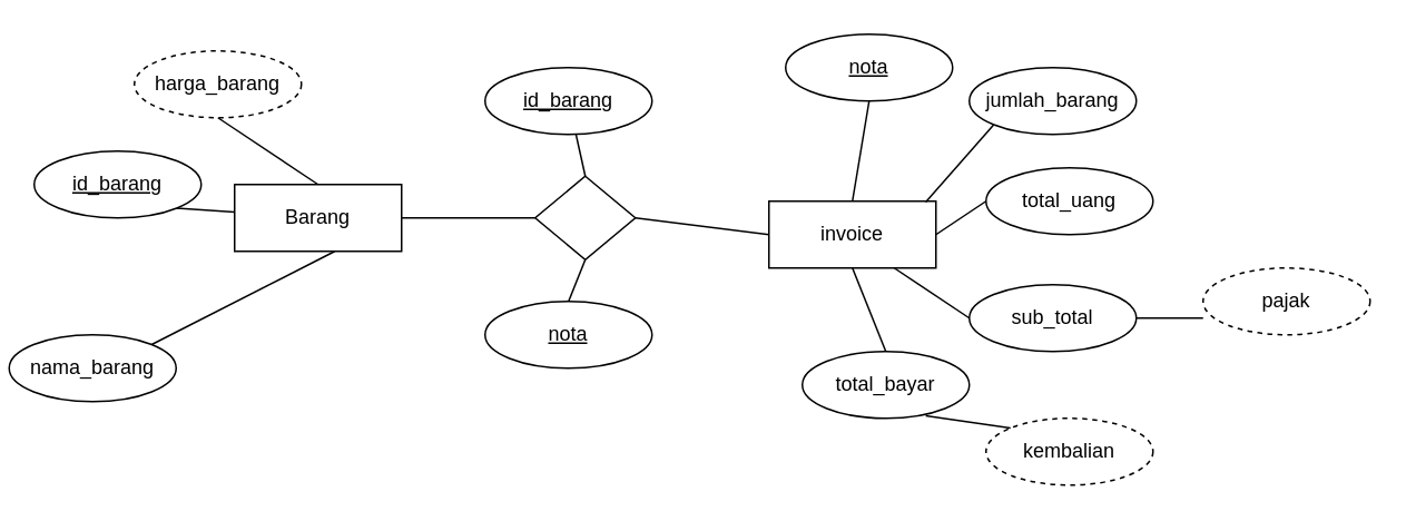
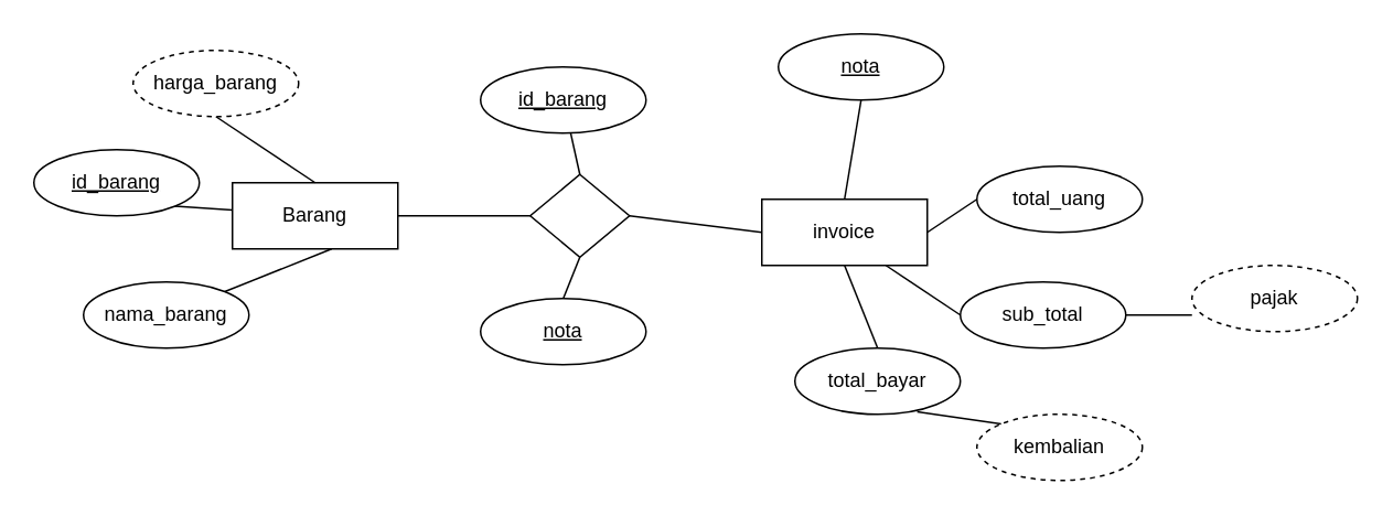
- <mxCell id="10" value="jumlah_barang" style="ellipse;whiteSpace=wrap;html=1;align=center;" vertex="1" parent="1"><mxGeometry x="580" y="40" width="100" height="40" as="geometry" /></mxCell>
- <mxCell id="16" value="" style="endArrow=none;html=1;rounded=0;exitX=0;exitY=1;exitDx=0;exitDy=0;entryX=0.939;entryY=0.014;entryDx=0;entryDy=0;entryPerimeter=0;" edge="1" parent="1" source="10" target="9"><mxGeometry width="50" height="50" relative="1" as="geometry"><mxPoint x="195.168" y="195.783" as="sourcePoint" /><mxPoint x="260" y="170" as="targetPoint" /></mxGeometry></mxCell>
- <mxCell id="4" value="nama_barang" style="ellipse;whiteSpace=wrap;html=1;align=center;" vertex="1" parent="1"><mxGeometry x="5" y="200" width="100" height="40" as="geometry" /></mxCell>
+ <mxCell id="4" value="nama_barang" style="ellipse;whiteSpace=wrap;html=1;align=center;" vertex="1" parent="1"><mxGeometry x="50" y="170" width="100" height="40" as="geometry" /></mxCell>
